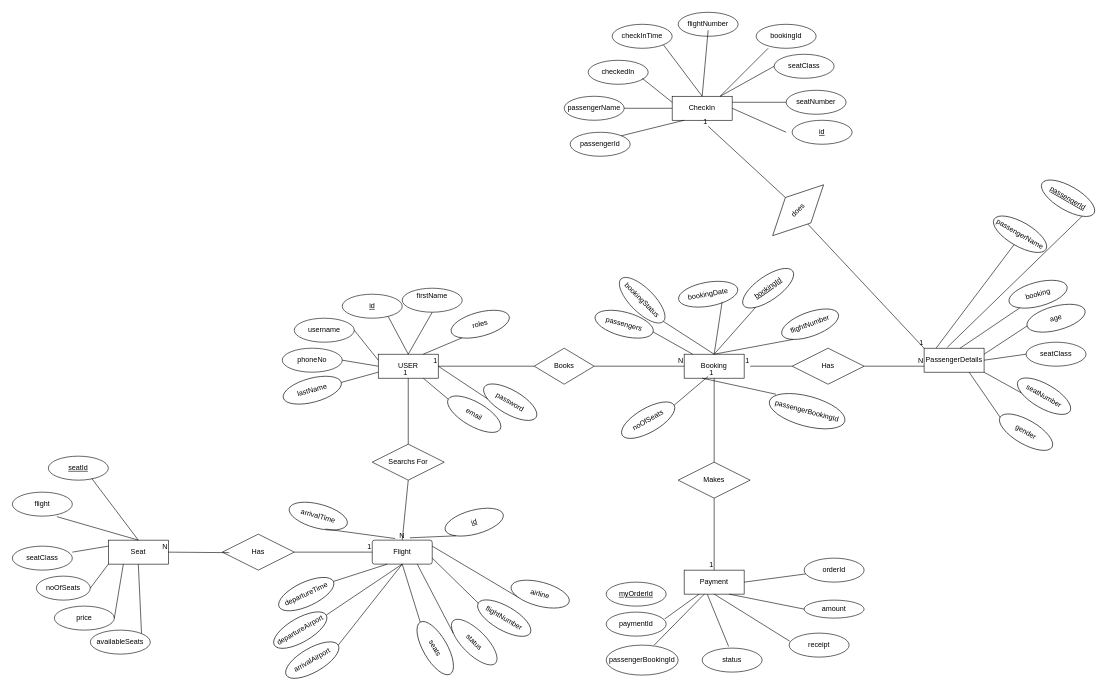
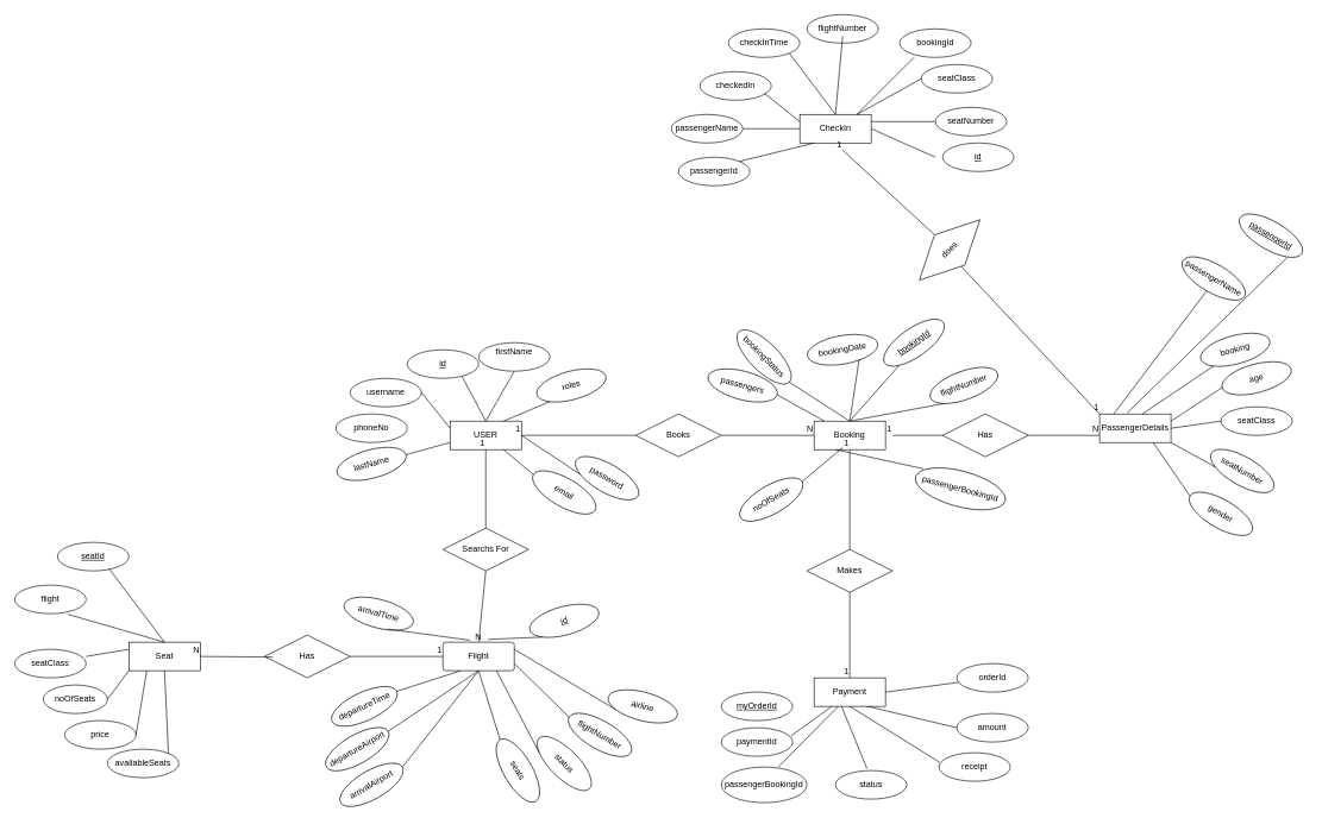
- <mxCell id="46" value="" style="endArrow=none;html=1;rounded=0;exitX=1;exitY=0.5;exitDx=0;exitDy=0;entryX=0;entryY=0.5;entryDx=0;entryDy=0;" edge="1" parent="1" source="6" target="2"><mxGeometry relative="1" as="geometry"><mxPoint x="710" y="790" as="sourcePoint" /><mxPoint x="870" y="790" as="targetPoint" /></mxGeometry></mxCell>
- <mxCell id="76" value="Books" style="shape=rhombus;perimeter=rhombusPerimeter;whiteSpace=wrap;html=1;align=center;" vertex="1" parent="1"><mxGeometry x="890" y="580" width="100" height="60" as="geometry" /></mxCell>
+ <mxCell id="76" value="Books" style="shape=rhombus;perimeter=rhombusPerimeter;whiteSpace=wrap;html=1;align=center;" vertex="1" parent="1"><mxGeometry x="890" y="580" width="120" height="60" as="geometry" /></mxCell>
- <mxCell id="103" value="amount" style="ellipse;whiteSpace=wrap;html=1;align=center;" vertex="1" parent="1"><mxGeometry x="1340" y="1000" width="100" height="30" as="geometry" /></mxCell>
+ <mxCell id="103" value="amount" style="ellipse;whiteSpace=wrap;html=1;align=center;" vertex="1" parent="1"><mxGeometry x="1340" y="1000" width="100" height="40" as="geometry" /></mxCell>
